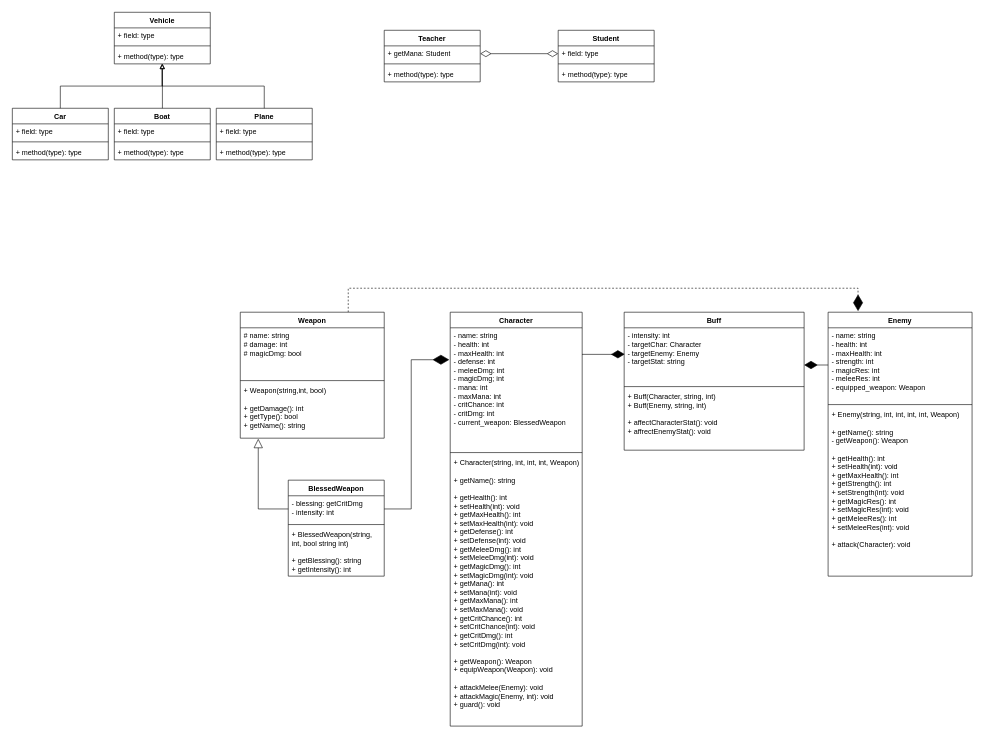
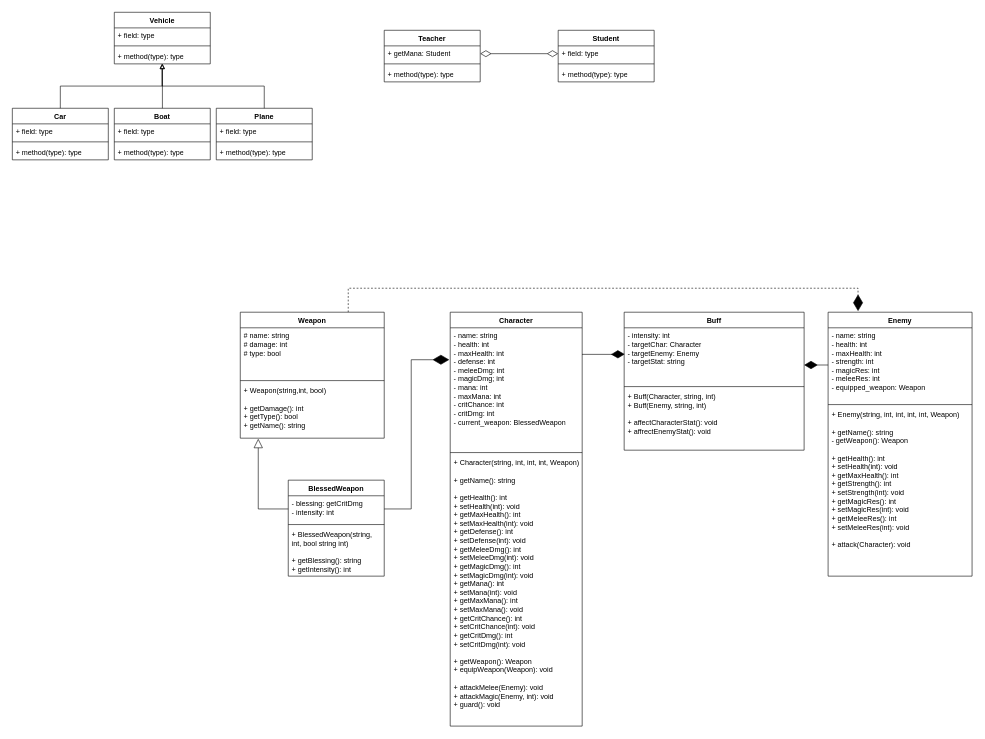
- <mxCell id="16" value="&lt;div&gt;# name: string&lt;/div&gt;&lt;div&gt;# damage: int&lt;/div&gt;&lt;div&gt;# magicDmg: bool&lt;/div&gt;" style="text;strokeColor=none;fillColor=none;align=left;verticalAlign=top;spacingLeft=4;spacingRight=4;overflow=hidden;rotatable=0;points=[[0,0.5],[1,0.5]];portConstraint=eastwest;whiteSpace=wrap;html=1;" parent="15" vertex="1"><mxGeometry y="26" width="240" height="84" as="geometry" /></mxCell>
+ <mxCell id="16" value="&lt;div&gt;# name: string&lt;/div&gt;&lt;div&gt;# damage: int&lt;/div&gt;&lt;div&gt;# type: bool&lt;/div&gt;" style="text;strokeColor=none;fillColor=none;align=left;verticalAlign=top;spacingLeft=4;spacingRight=4;overflow=hidden;rotatable=0;points=[[0,0.5],[1,0.5]];portConstraint=eastwest;whiteSpace=wrap;html=1;" parent="15" vertex="1"><mxGeometry y="26" width="240" height="84" as="geometry" /></mxCell>
